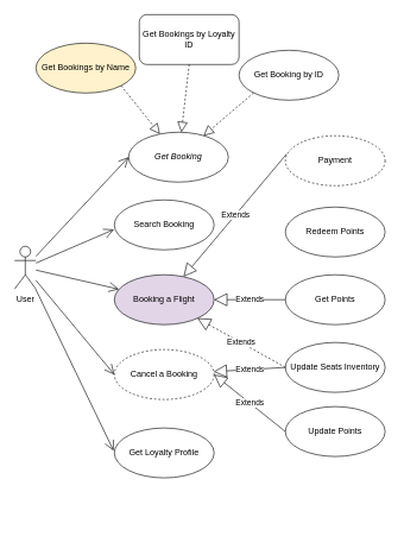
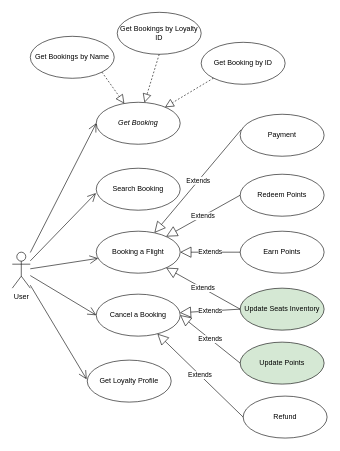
- <mxCell id="28" value="Get Bookings by Loyalty ID" style="whiteSpace=wrap;html=1;rounded=1;" parent="1" vertex="1"><mxGeometry x="195" y="20" width="140" height="70" as="geometry" /></mxCell>
+ <mxCell id="28" value="Get Bookings by Loyalty ID" style="ellipse;whiteSpace=wrap;html=1;" parent="1" vertex="1"><mxGeometry x="195" y="20" width="140" height="70" as="geometry" /></mxCell>
- <mxCell id="30" value="Get Bookings by Name" style="ellipse;whiteSpace=wrap;html=1;fillColor=#fff2cc;" parent="1" vertex="1"><mxGeometry x="50" y="60" width="140" height="70" as="geometry" /></mxCell>
+ <mxCell id="30" value="Get Bookings by Name" style="ellipse;whiteSpace=wrap;html=1;" parent="1" vertex="1"><mxGeometry x="50" y="60" width="140" height="70" as="geometry" /></mxCell>
- <mxCell id="7" value="Get Booking" style="ellipse;whiteSpace=wrap;html=1;fontStyle=2" parent="1" vertex="1"><mxGeometry x="180" y="185" width="140" height="70" as="geometry" /></mxCell>
+ <mxCell id="7" value="Get Booking" style="ellipse;whiteSpace=wrap;html=1;fontStyle=2" parent="1" vertex="1"><mxGeometry x="160" y="170" width="140" height="70" as="geometry" /></mxCell>
- <mxCell id="22" value="Payment" style="ellipse;whiteSpace=wrap;html=1;dashed=1;" parent="1" vertex="1"><mxGeometry x="400" y="190" width="140" height="70" as="geometry" /></mxCell>
+ <mxCell id="22" value="Payment" style="ellipse;whiteSpace=wrap;html=1;" parent="1" vertex="1"><mxGeometry x="400" y="190" width="140" height="70" as="geometry" /></mxCell>
+ <mxCell id="14" value="Extends" style="endArrow=block;endSize=16;endFill=0;html=1;rounded=0;exitX=0;exitY=0.5;exitDx=0;exitDy=0;" parent="1" source="13" target="3" edge="1"><mxGeometry width="160" relative="1" as="geometry"><mxPoint x="410" y="430" as="sourcePoint" /><mxPoint x="310" y="430" as="targetPoint" /></mxGeometry></mxCell>
- <mxCell id="2" value="User" style="shape=umlActor;verticalLabelPosition=bottom;verticalAlign=top;html=1;" parent="1" vertex="1"><mxGeometry x="20" y="345" width="30" height="60" as="geometry" /></mxCell>
+ <mxCell id="2" value="User" style="shape=umlActor;verticalLabelPosition=bottom;verticalAlign=top;html=1;" parent="1" vertex="1"><mxGeometry x="20" y="420" width="30" height="60" as="geometry" /></mxCell>
- <mxCell id="3" value="Booking a Flight" style="ellipse;whiteSpace=wrap;html=1;fillColor=#e1d5e7;" parent="1" vertex="1"><mxGeometry x="160" y="385" width="140" height="70" as="geometry" /></mxCell>
+ <mxCell id="3" value="Booking a Flight" style="ellipse;whiteSpace=wrap;html=1;" parent="1" vertex="1"><mxGeometry x="160" y="385" width="140" height="70" as="geometry" /></mxCell>
- <mxCell id="9" value="Get Points" style="ellipse;whiteSpace=wrap;html=1;" parent="1" vertex="1"><mxGeometry x="400" y="385" width="140" height="70" as="geometry" /></mxCell>
+ <mxCell id="9" value="Earn Points" style="ellipse;whiteSpace=wrap;html=1;" parent="1" vertex="1"><mxGeometry x="400" y="385" width="140" height="70" as="geometry" /></mxCell>
- <mxCell id="21" value="Extends" style="endArrow=block;endSize=16;endFill=0;html=1;rounded=0;exitX=0;exitY=0.5;exitDx=0;exitDy=0;dashed=1;" parent="1" source="19" target="3" edge="1"><mxGeometry width="160" relative="1" as="geometry"><mxPoint x="410" y="525" as="sourcePoint" /><mxPoint x="309" y="531" as="targetPoint" /></mxGeometry></mxCell>
+ <mxCell id="21" value="Extends" style="endArrow=block;endSize=16;endFill=0;html=1;rounded=0;exitX=0;exitY=0.5;exitDx=0;exitDy=0;" parent="1" source="19" target="3" edge="1"><mxGeometry width="160" relative="1" as="geometry"><mxPoint x="410" y="525" as="sourcePoint" /><mxPoint x="309" y="531" as="targetPoint" /></mxGeometry></mxCell>
- <mxCell id="19" value="Update Seats Inventory" style="ellipse;whiteSpace=wrap;html=1;" parent="1" vertex="1"><mxGeometry x="400" y="480" width="140" height="70" as="geometry" /></mxCell>
+ <mxCell id="19" value="Update Seats Inventory" style="ellipse;whiteSpace=wrap;html=1;fillColor=#d5e8d4;" parent="1" vertex="1"><mxGeometry x="400" y="480" width="140" height="70" as="geometry" /></mxCell>
- <mxCell id="5" value="Cancel a Booking" style="ellipse;whiteSpace=wrap;html=1;dashed=1;" parent="1" vertex="1"><mxGeometry x="160" y="490" width="140" height="70" as="geometry" /></mxCell>
+ <mxCell id="5" value="Cancel a Booking" style="ellipse;whiteSpace=wrap;html=1;" parent="1" vertex="1"><mxGeometry x="160" y="490" width="140" height="70" as="geometry" /></mxCell>
- <mxCell id="11" value="Update Points" style="ellipse;whiteSpace=wrap;html=1;" parent="1" vertex="1"><mxGeometry x="400" y="570" width="140" height="70" as="geometry" /></mxCell>
+ <mxCell id="11" value="Update Points" style="ellipse;whiteSpace=wrap;html=1;fillColor=#d5e8d4;" parent="1" vertex="1"><mxGeometry x="400" y="570" width="140" height="70" as="geometry" /></mxCell>
+ <mxCell id="25" value="Extends" style="endArrow=block;endSize=16;endFill=0;html=1;rounded=0;exitX=0;exitY=0.5;exitDx=0;exitDy=0;" parent="1" source="24" target="5" edge="1"><mxGeometry width="160" relative="1" as="geometry"><mxPoint x="410" y="615" as="sourcePoint" /><mxPoint x="310" y="535" as="targetPoint" /></mxGeometry></mxCell>
- <mxCell id="15" value="Get Loyalty Profile" style="ellipse;whiteSpace=wrap;html=1;" parent="1" vertex="1"><mxGeometry x="160" y="600" width="140" height="70" as="geometry" /></mxCell>
+ <mxCell id="15" value="Get Loyalty Profile" style="ellipse;whiteSpace=wrap;html=1;" parent="1" vertex="1"><mxGeometry x="145" y="600" width="140" height="70" as="geometry" /></mxCell>
+ <mxCell id="24" value="Refund" style="ellipse;whiteSpace=wrap;html=1;" parent="1" vertex="1"><mxGeometry x="405" y="660" width="140" height="70" as="geometry" /></mxCell>
